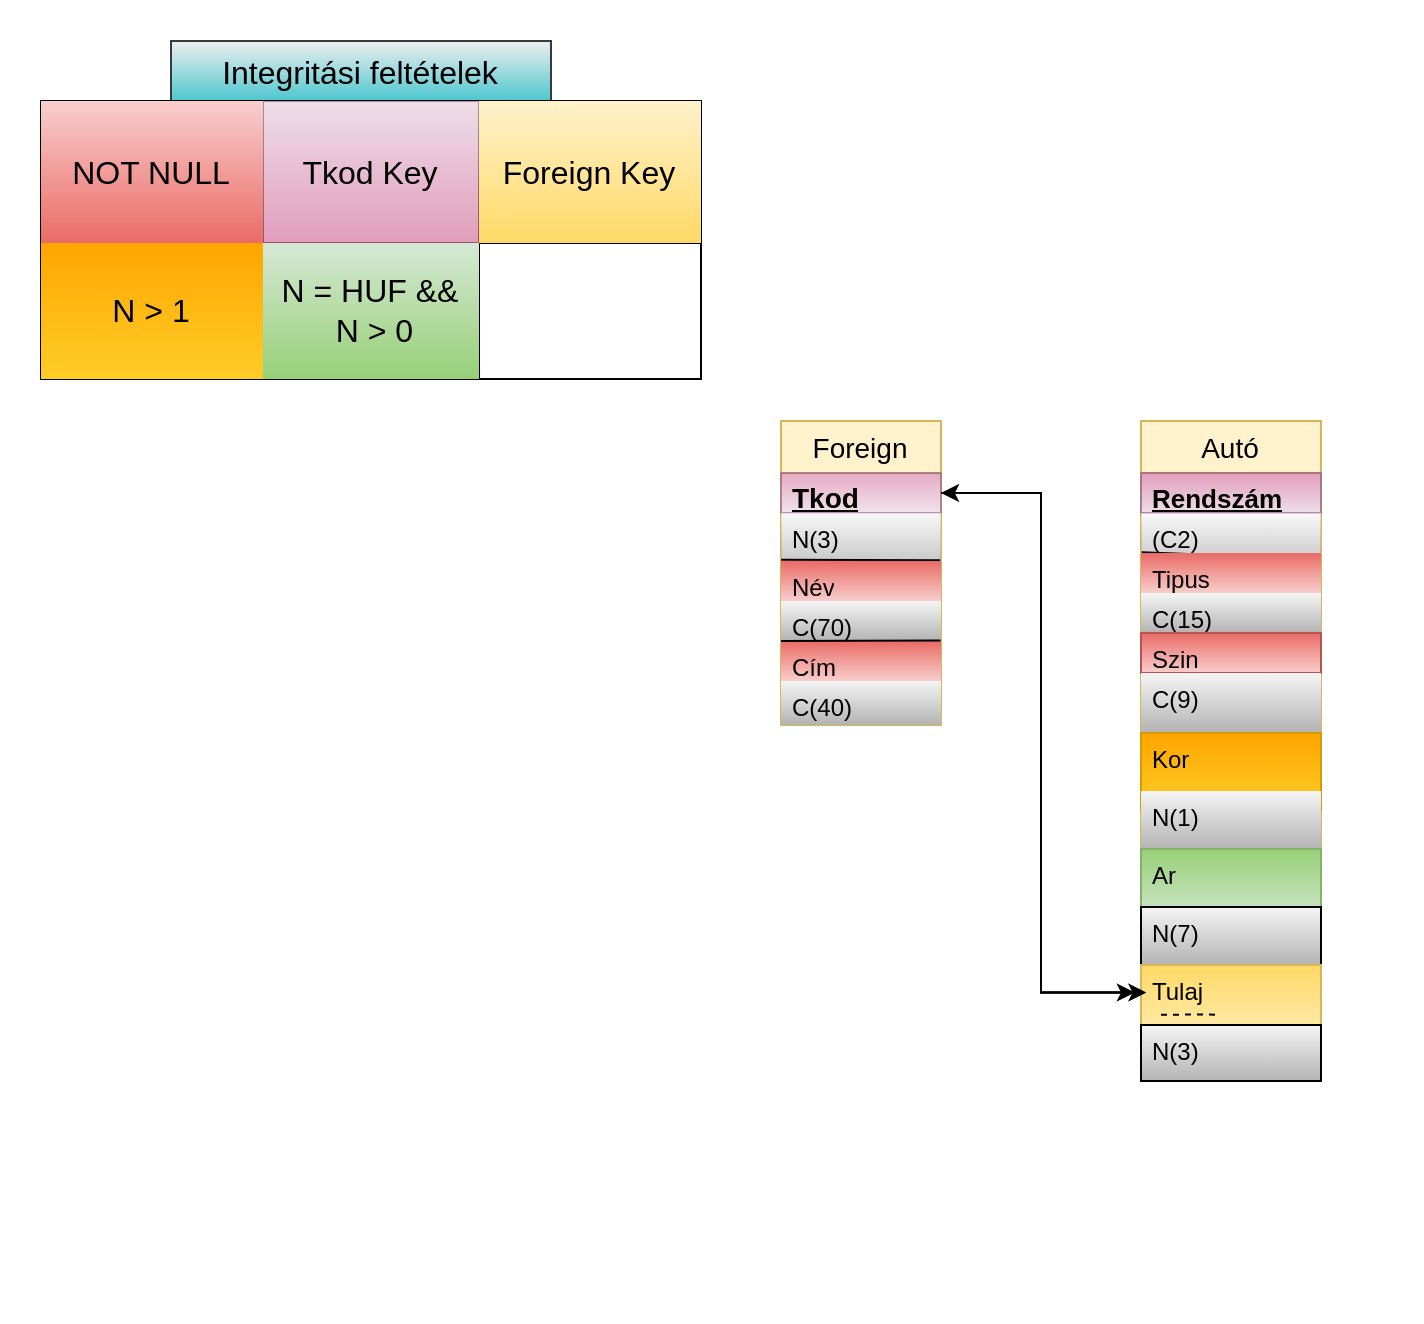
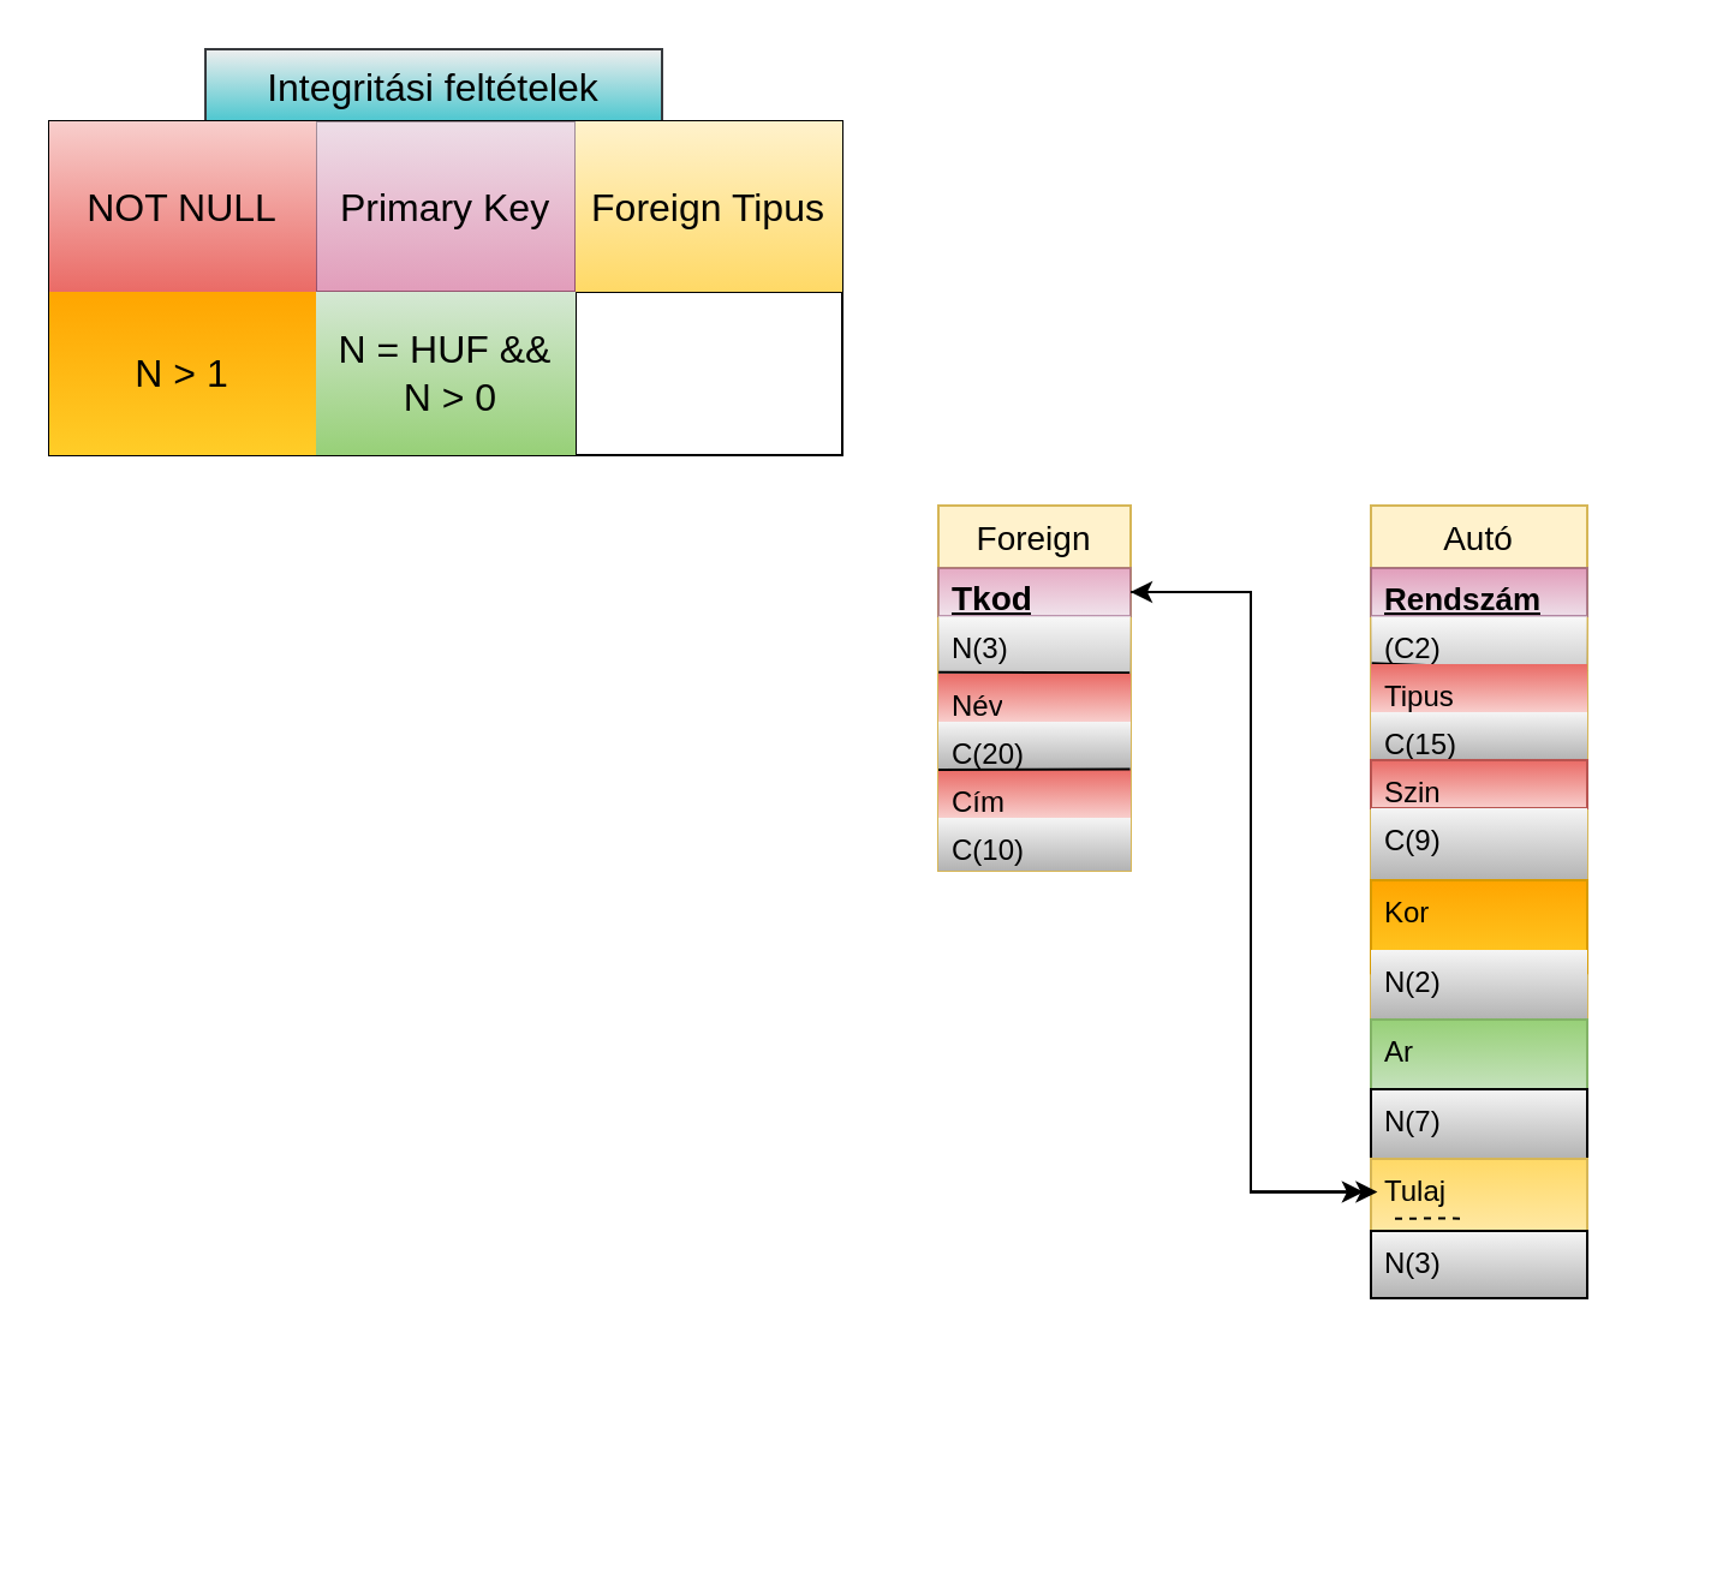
- <mxCell id="37" value="Tkod Key" style="shape=partialRectangle;html=1;whiteSpace=wrap;connectable=0;strokeColor=#996185;overflow=hidden;fillColor=#e6d0de;top=0;left=0;bottom=0;right=0;pointerEvents=1;fontSize=16;gradientColor=#d5739d;opacity=70;" vertex="1" parent="35"><mxGeometry x="111" width="108" height="71" as="geometry"><mxRectangle width="108" height="71" as="alternateBounds" /></mxGeometry></mxCell>
+ <mxCell id="37" value="Primary Key" style="shape=partialRectangle;html=1;whiteSpace=wrap;connectable=0;strokeColor=#996185;overflow=hidden;fillColor=#e6d0de;top=0;left=0;bottom=0;right=0;pointerEvents=1;fontSize=16;gradientColor=#d5739d;opacity=70;" vertex="1" parent="35"><mxGeometry x="111" width="108" height="71" as="geometry"><mxRectangle width="108" height="71" as="alternateBounds" /></mxGeometry></mxCell>
- <mxCell id="38" value="Foreign Key" style="shape=partialRectangle;html=1;whiteSpace=wrap;connectable=0;strokeColor=#d6b656;overflow=hidden;fillColor=#fff2cc;top=0;left=0;bottom=0;right=0;pointerEvents=1;fontSize=16;gradientColor=#ffd966;" vertex="1" parent="35"><mxGeometry x="219" width="111" height="71" as="geometry"><mxRectangle width="111" height="71" as="alternateBounds" /></mxGeometry></mxCell>
+ <mxCell id="38" value="Foreign Tipus" style="shape=partialRectangle;html=1;whiteSpace=wrap;connectable=0;strokeColor=#d6b656;overflow=hidden;fillColor=#fff2cc;top=0;left=0;bottom=0;right=0;pointerEvents=1;fontSize=16;gradientColor=#ffd966;" vertex="1" parent="35"><mxGeometry x="219" width="111" height="71" as="geometry"><mxRectangle width="111" height="71" as="alternateBounds" /></mxGeometry></mxCell>
- <mxCell id="7" value="C(70)" style="text;strokeColor=none;fillColor=#f5f5f5;spacingLeft=4;spacingRight=4;overflow=hidden;rotatable=0;points=[[0,0.5],[1,0.5]];portConstraint=eastwest;fontSize=12;whiteSpace=wrap;html=1;gradientColor=#b3b3b3;" parent="2" vertex="1"><mxGeometry y="90" width="80" height="20" as="geometry" /></mxCell>
+ <mxCell id="7" value="C(20)" style="text;strokeColor=none;fillColor=#f5f5f5;spacingLeft=4;spacingRight=4;overflow=hidden;rotatable=0;points=[[0,0.5],[1,0.5]];portConstraint=eastwest;fontSize=12;whiteSpace=wrap;html=1;gradientColor=#b3b3b3;" parent="2" vertex="1"><mxGeometry y="90" width="80" height="20" as="geometry" /></mxCell>
- <mxCell id="9" value="C(40)&lt;div&gt;&lt;br&gt;&lt;/div&gt;" style="text;strokeColor=none;fillColor=#f5f5f5;spacingLeft=4;spacingRight=4;overflow=hidden;rotatable=0;points=[[0,0.5],[1,0.5]];portConstraint=eastwest;fontSize=12;whiteSpace=wrap;html=1;gradientColor=#b3b3b3;" parent="2" vertex="1"><mxGeometry y="130" width="80" height="22" as="geometry" /></mxCell>
+ <mxCell id="9" value="C(10)&lt;div&gt;&lt;br&gt;&lt;/div&gt;" style="text;strokeColor=none;fillColor=#f5f5f5;spacingLeft=4;spacingRight=4;overflow=hidden;rotatable=0;points=[[0,0.5],[1,0.5]];portConstraint=eastwest;fontSize=12;whiteSpace=wrap;html=1;gradientColor=#b3b3b3;" parent="2" vertex="1"><mxGeometry y="130" width="80" height="22" as="geometry" /></mxCell>
- <mxCell id="21" value="N(1)" style="text;strokeColor=none;fillColor=#f5f5f5;spacingLeft=4;spacingRight=4;overflow=hidden;rotatable=0;points=[[0,0.5],[1,0.5]];portConstraint=eastwest;fontSize=12;whiteSpace=wrap;html=1;gradientColor=#b3b3b3;" parent="19" vertex="1"><mxGeometry y="29" width="90" height="29" as="geometry" /></mxCell>
+ <mxCell id="21" value="N(2)" style="text;strokeColor=none;fillColor=#f5f5f5;spacingLeft=4;spacingRight=4;overflow=hidden;rotatable=0;points=[[0,0.5],[1,0.5]];portConstraint=eastwest;fontSize=12;whiteSpace=wrap;html=1;gradientColor=#b3b3b3;" parent="19" vertex="1"><mxGeometry y="29" width="90" height="29" as="geometry" /></mxCell>
